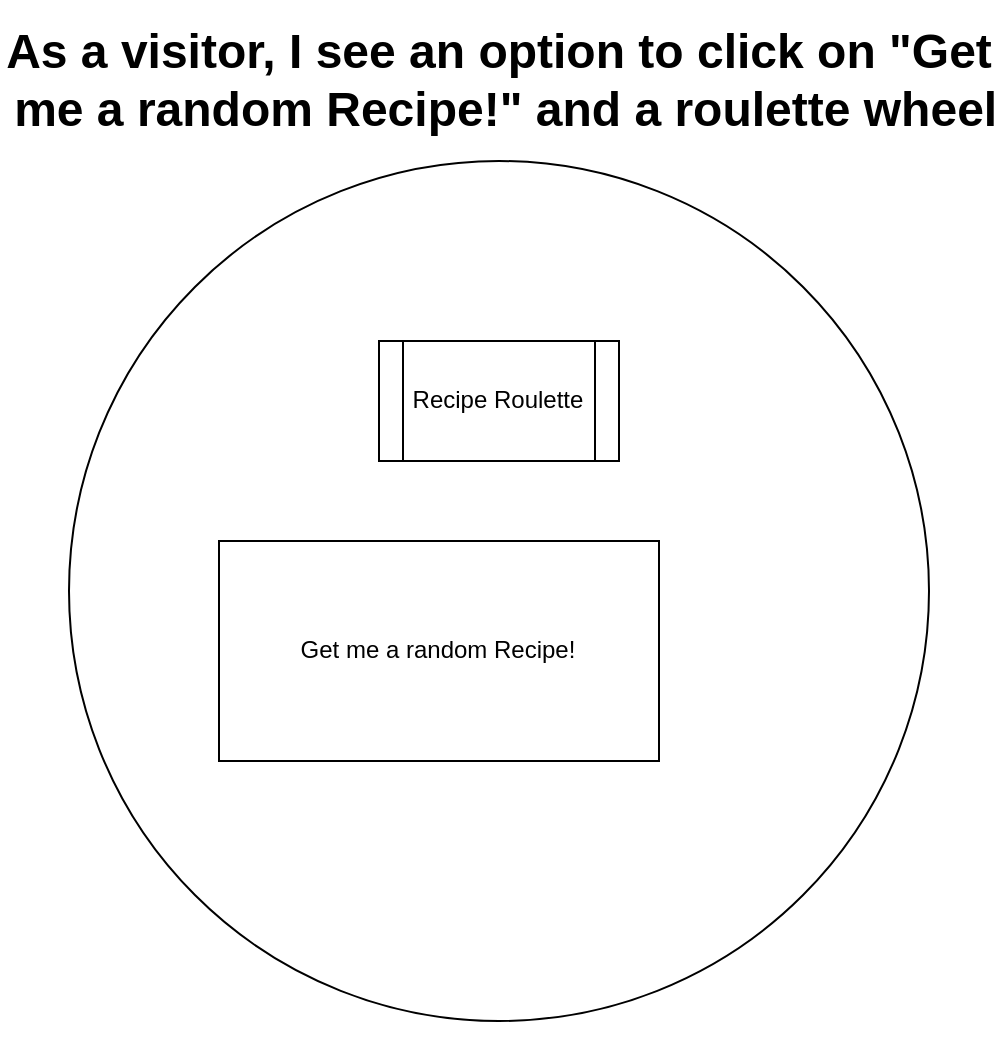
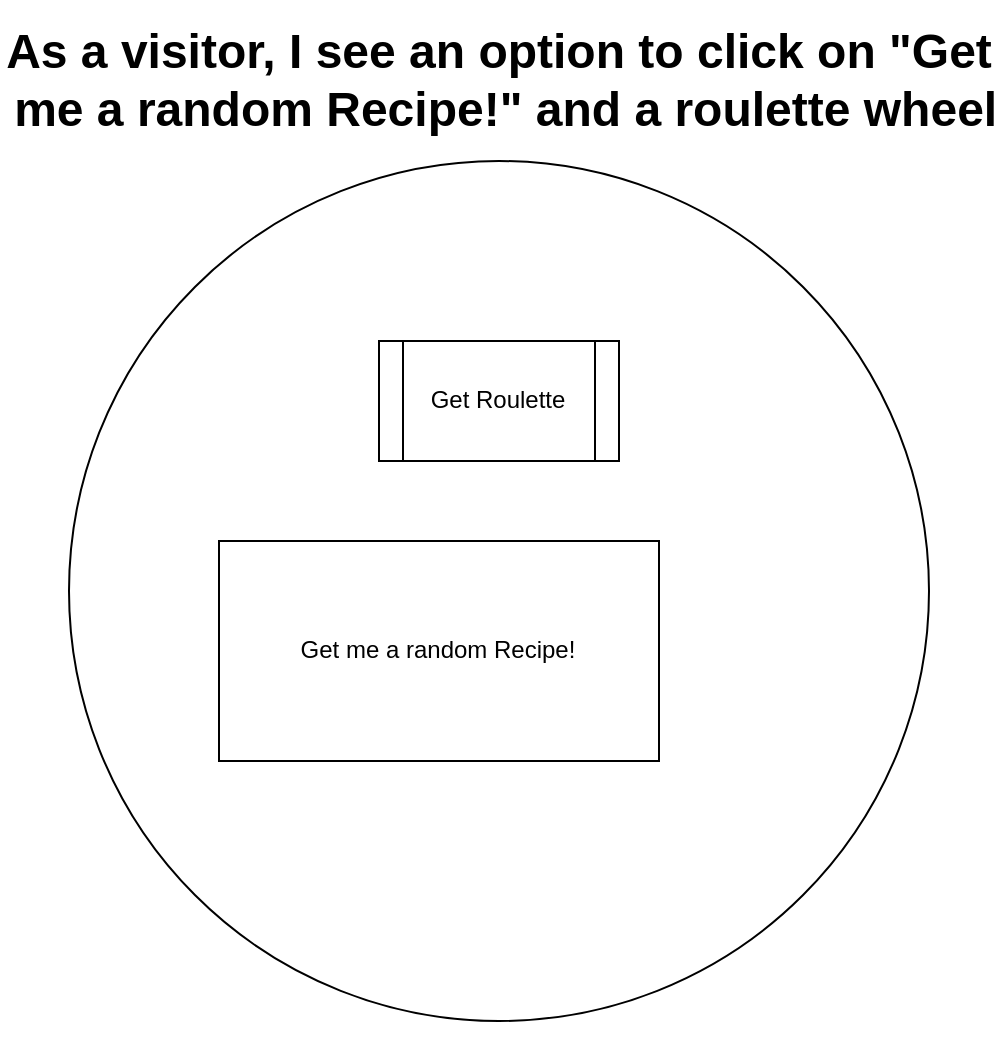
- <mxCell id="5" value="Recipe Roulette" style="shape=process;whiteSpace=wrap;html=1;backgroundOutline=1;" vertex="1" parent="1"><mxGeometry x="175" y="170" width="120" height="60" as="geometry" /></mxCell>
+ <mxCell id="5" value="Get Roulette" style="shape=process;whiteSpace=wrap;html=1;backgroundOutline=1;" vertex="1" parent="1"><mxGeometry x="175" y="170" width="120" height="60" as="geometry" /></mxCell>
